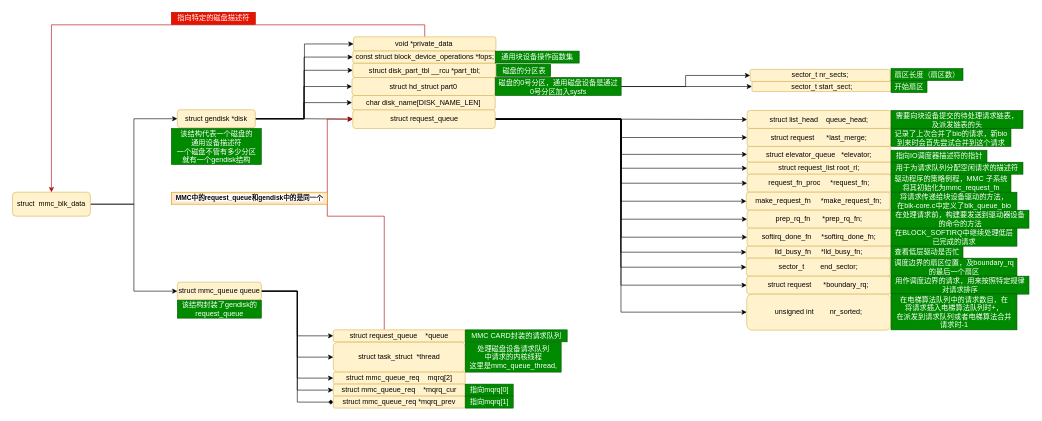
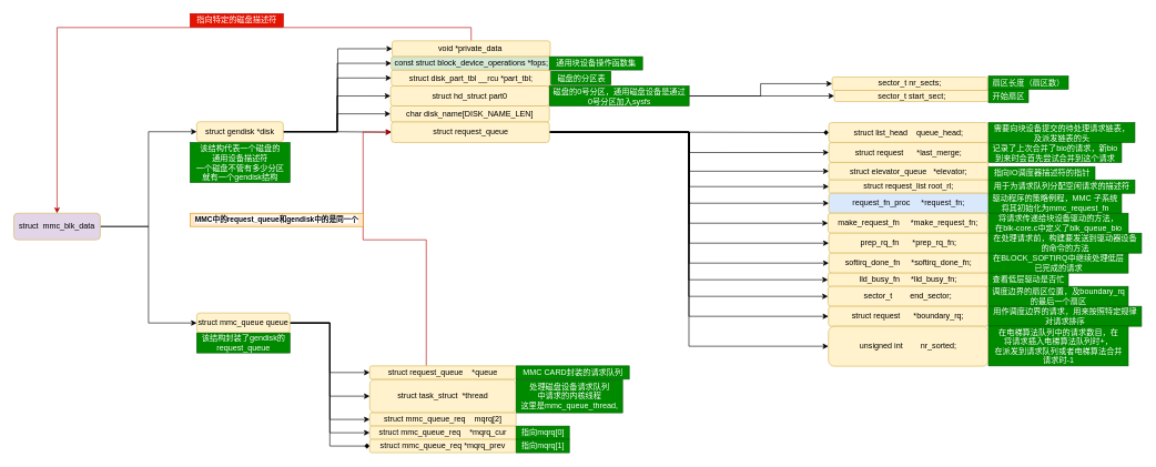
- <mxCell id="50" value="const struct block_device_operations *fops;" style="rounded=1;whiteSpace=wrap;html=1;fillColor=#fff2cc;strokeColor=#d6b656;" vertex="1" parent="1"><mxGeometry x="587.5" y="84.69" width="240" height="20" as="geometry" /></mxCell>
+ <mxCell id="50" value="const struct block_device_operations *fops;" style="rounded=1;whiteSpace=wrap;html=1;fillColor=#d5e8d4;strokeColor=#d6b656;" vertex="1" parent="1"><mxGeometry x="587.5" y="84.69" width="240" height="20" as="geometry" /></mxCell>
- <mxCell id="18" style="edgeStyle=orthogonalEdgeStyle;rounded=0;orthogonalLoop=1;jettySize=auto;html=1;entryX=0;entryY=0.5;entryDx=0;entryDy=0;" edge="1" parent="1" source="30" target="56"><mxGeometry relative="1" as="geometry" /></mxCell>
+ <mxCell id="18" style="edgeStyle=orthogonalEdgeStyle;rounded=0;orthogonalLoop=1;jettySize=auto;html=1;entryX=0;entryY=0.5;entryDx=0;entryDy=0;endArrow=diamond;" edge="1" parent="1" source="30" target="56"><mxGeometry relative="1" as="geometry" /></mxCell>
- <mxCell id="66" value="request_fn_proc&amp;nbsp; &amp;nbsp; &amp;nbsp;*request_fn;" style="rounded=1;whiteSpace=wrap;html=1;fillColor=#fff2cc;strokeColor=#d6b656;" vertex="1" parent="1"><mxGeometry x="1245" y="290" width="240" height="30" as="geometry" /></mxCell>
+ <mxCell id="66" value="request_fn_proc&amp;nbsp; &amp;nbsp; &amp;nbsp;*request_fn;" style="rounded=1;whiteSpace=wrap;html=1;fillColor=#dae8fc;strokeColor=#d6b656;" vertex="1" parent="1"><mxGeometry x="1245" y="290" width="240" height="30" as="geometry" /></mxCell>
- <mxCell id="4" value="struct&amp;nbsp; mmc_blk_data" style="rounded=1;whiteSpace=wrap;html=1;fillColor=#fff2cc;strokeColor=#d6b656;" vertex="1" parent="1"><mxGeometry x="20" y="320" width="130" height="40" as="geometry" /></mxCell>
+ <mxCell id="4" value="struct&amp;nbsp; mmc_blk_data" style="rounded=1;whiteSpace=wrap;html=1;fillColor=#e1d5e7;strokeColor=#d6b656;" vertex="1" parent="1"><mxGeometry x="20" y="320" width="130" height="40" as="geometry" /></mxCell>
